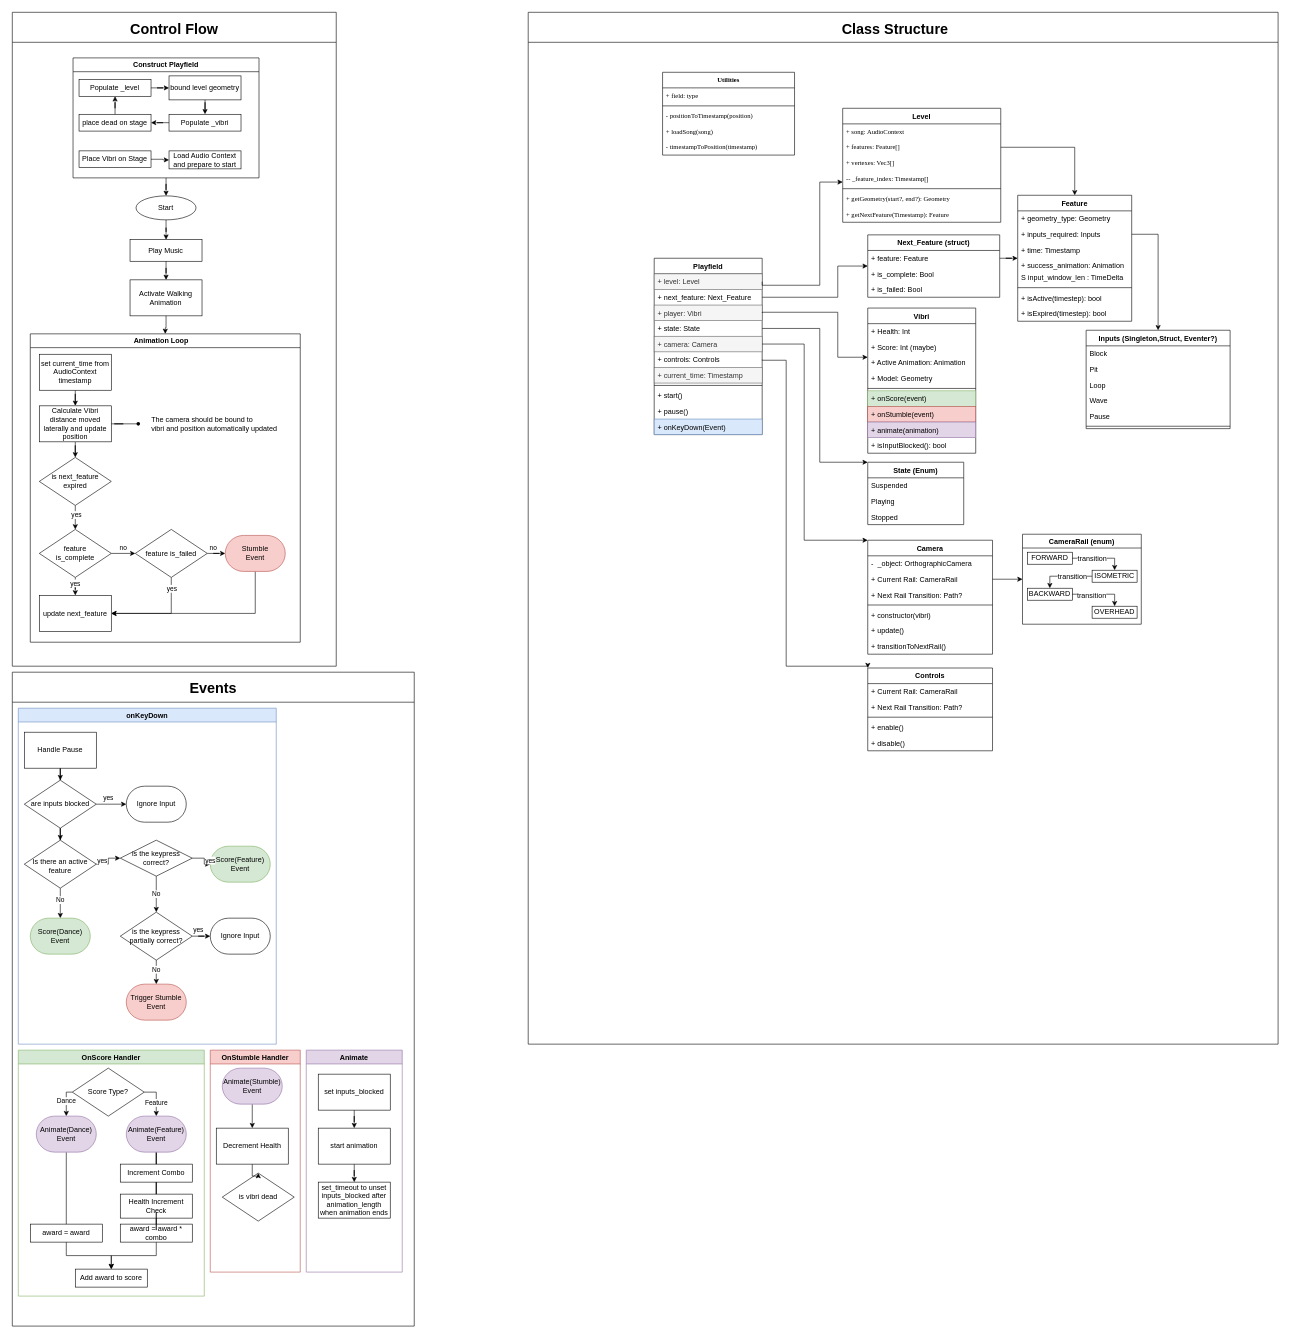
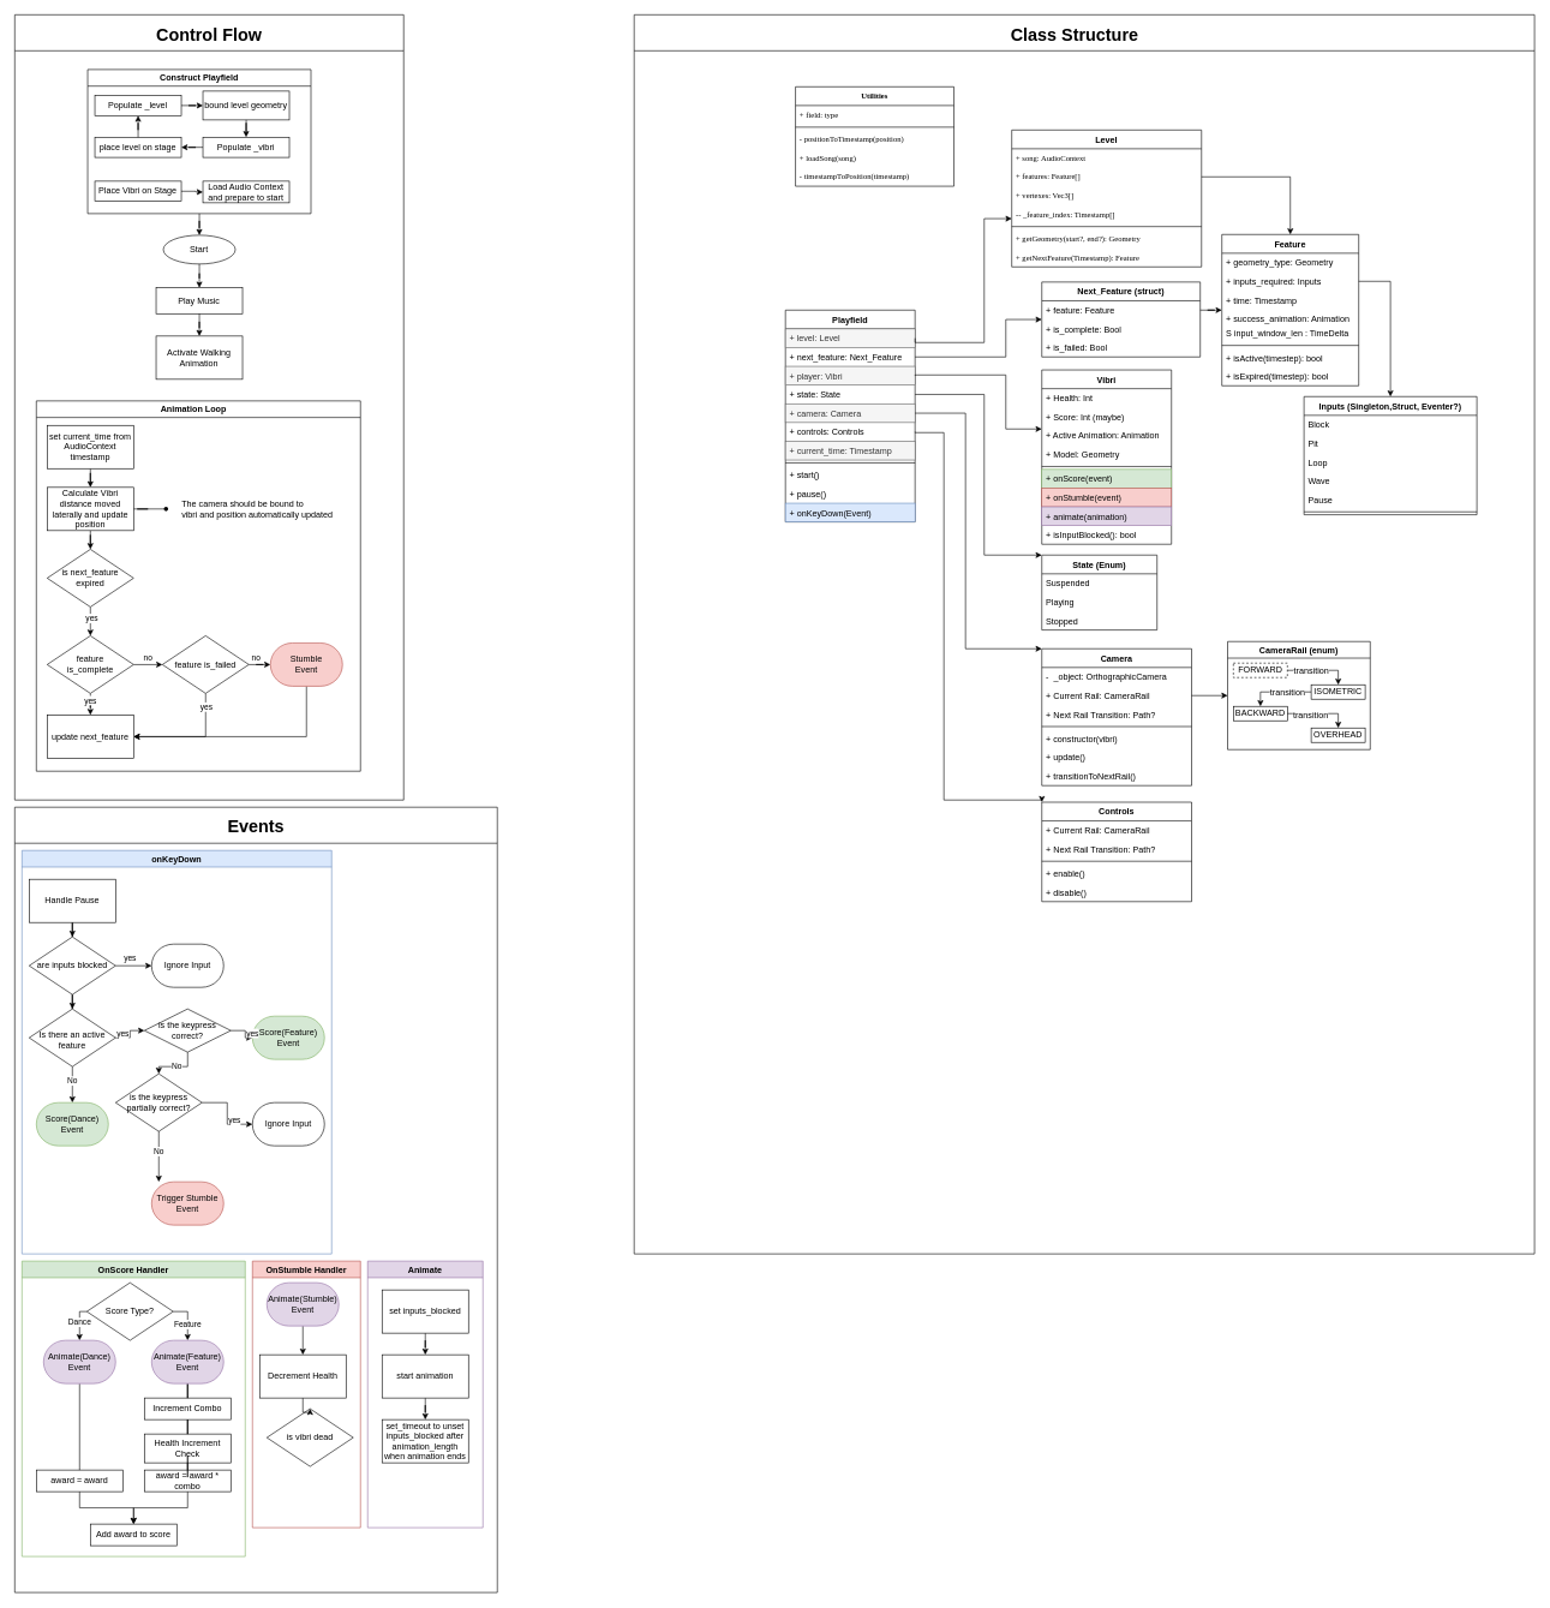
- <mxCell id="182" value="place dead on stage" style="rounded=0;whiteSpace=wrap;html=1;strokeWidth=1;" parent="176" vertex="1"><mxGeometry x="10" y="94" width="120" height="28" as="geometry" /></mxCell>
+ <mxCell id="182" value="place level on stage" style="rounded=0;whiteSpace=wrap;html=1;strokeWidth=1;" parent="176" vertex="1"><mxGeometry x="10" y="94" width="120" height="28" as="geometry" /></mxCell>
- <mxCell id="175" style="edgeStyle=orthogonalEdgeStyle;rounded=0;orthogonalLoop=1;jettySize=auto;html=1;" parent="148" source="153" target="155" edge="1"><mxGeometry relative="1" as="geometry" /></mxCell>
- <mxCell id="127" value="FORWARD" style="rounded=0;whiteSpace=wrap;html=1;fontFamily=Helvetica;fontSize=12;" parent="126" vertex="1"><mxGeometry x="8" y="30" width="75" height="20" as="geometry" /></mxCell>
+ <mxCell id="127" value="FORWARD" style="rounded=0;whiteSpace=wrap;html=1;fontFamily=Helvetica;fontSize=12;dashed=1;" parent="126" vertex="1"><mxGeometry x="8" y="30" width="75" height="20" as="geometry" /></mxCell>
- <mxCell id="4" value="is the keypress partially correct?" style="rhombus;whiteSpace=wrap;html=1;strokeWidth=1;" parent="3" vertex="1"><mxGeometry x="170" y="340" width="120" height="80" as="geometry" /></mxCell>
+ <mxCell id="4" value="is the keypress partially correct?" style="rhombus;whiteSpace=wrap;html=1;strokeWidth=1;" parent="3" vertex="1"><mxGeometry x="130" y="310" width="120" height="80" as="geometry" /></mxCell>
